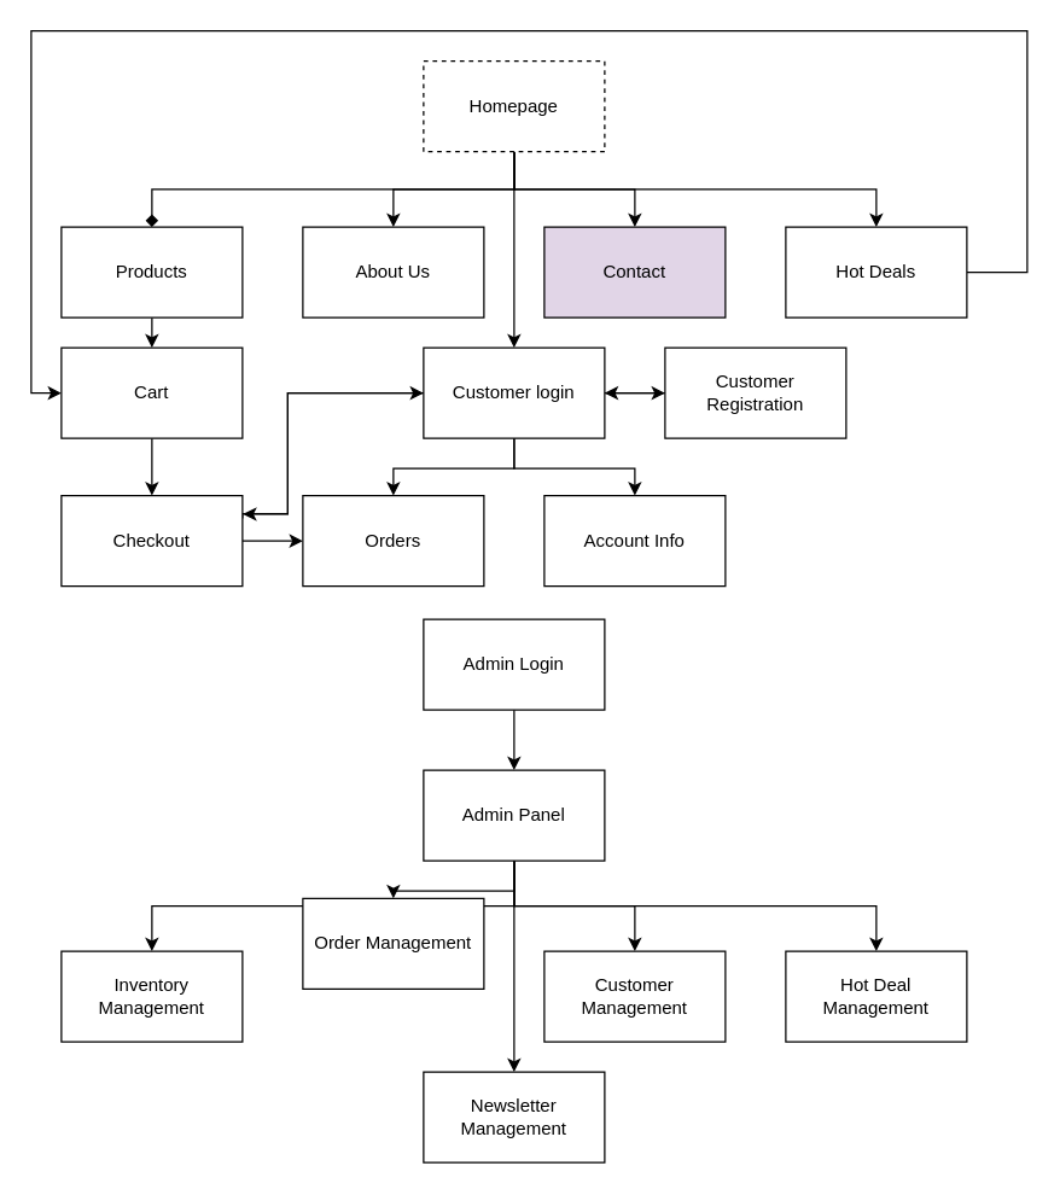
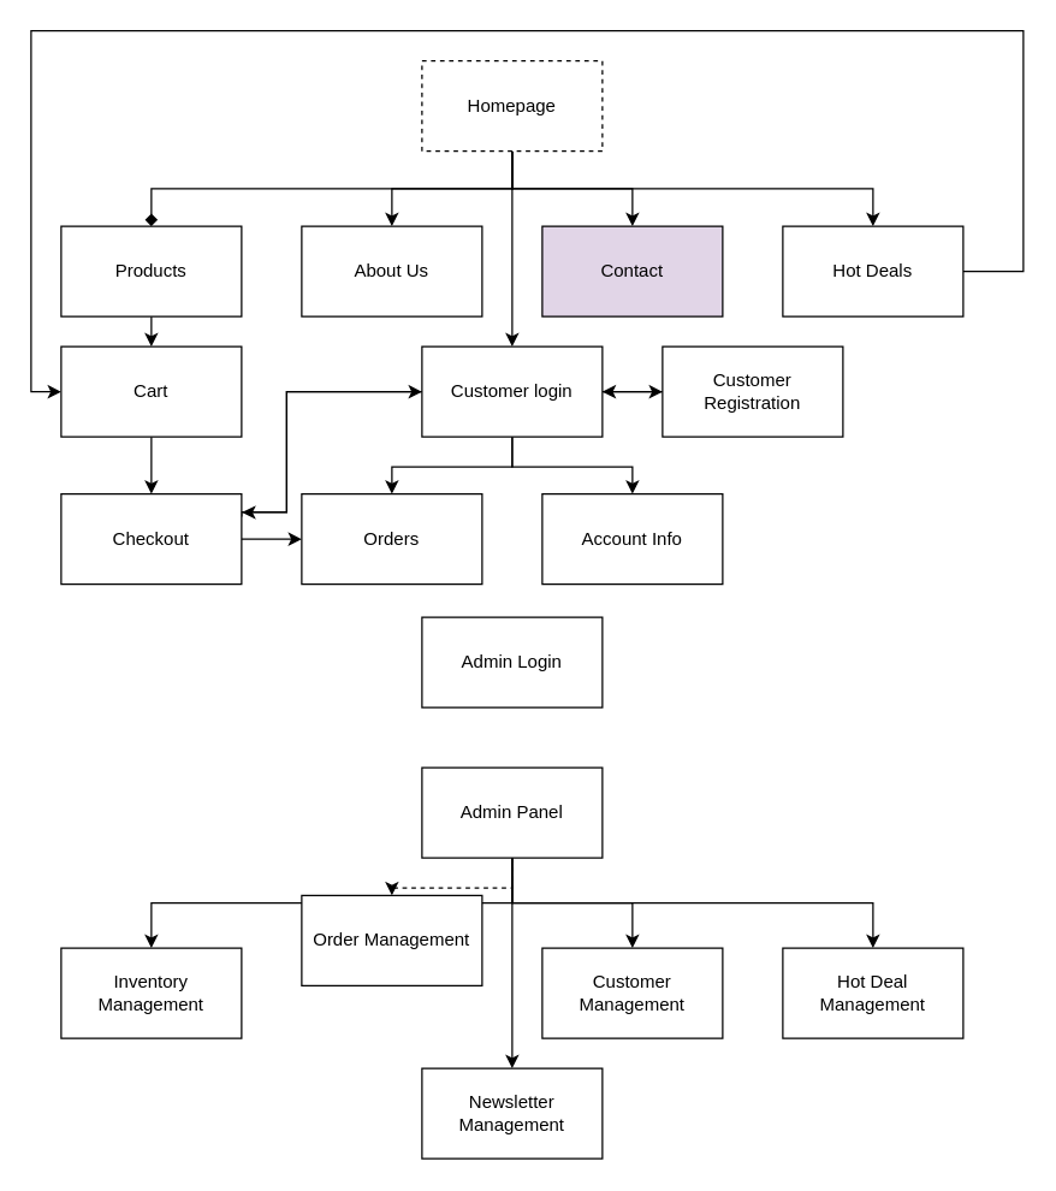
- <mxCell id="14" style="edgeStyle=orthogonalEdgeStyle;rounded=0;orthogonalLoop=1;jettySize=auto;html=1;exitX=0.5;exitY=1;exitDx=0;exitDy=0;entryX=0.5;entryY=0;entryDx=0;entryDy=0;" edge="1" parent="1" source="15" target="21"><mxGeometry relative="1" as="geometry" /></mxCell>
- <mxCell id="17" style="edgeStyle=orthogonalEdgeStyle;rounded=0;orthogonalLoop=1;jettySize=auto;html=1;exitX=0.5;exitY=1;exitDx=0;exitDy=0;entryX=0.5;entryY=0;entryDx=0;entryDy=0;" edge="1" parent="1" source="21" target="23"><mxGeometry relative="1" as="geometry" /></mxCell>
+ <mxCell id="17" style="edgeStyle=orthogonalEdgeStyle;rounded=0;orthogonalLoop=1;jettySize=auto;html=1;exitX=0.5;exitY=1;exitDx=0;exitDy=0;entryX=0.5;entryY=0;entryDx=0;entryDy=0;dashed=1;" edge="1" parent="1" source="21" target="23"><mxGeometry relative="1" as="geometry" /></mxCell>
